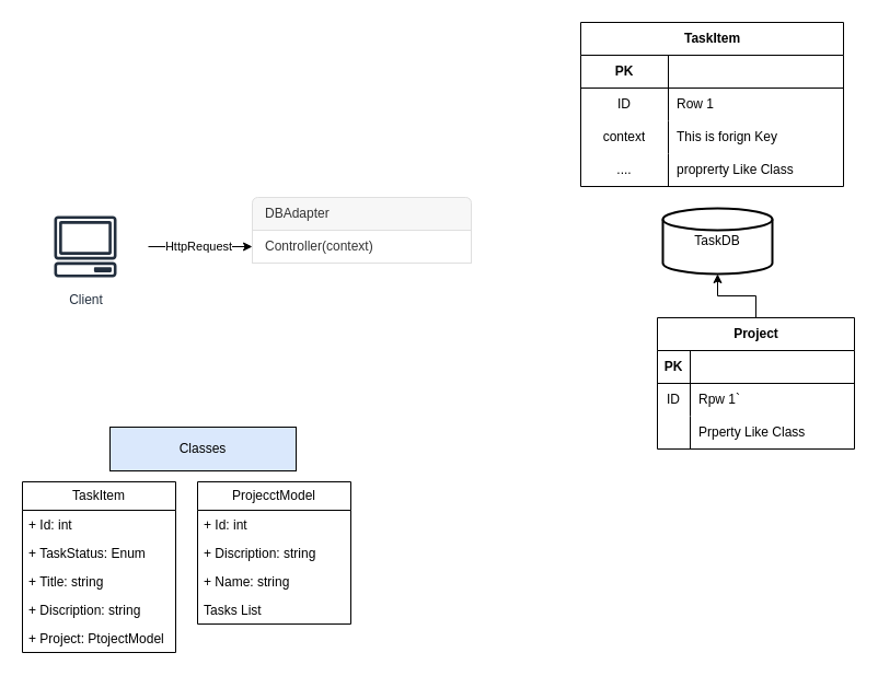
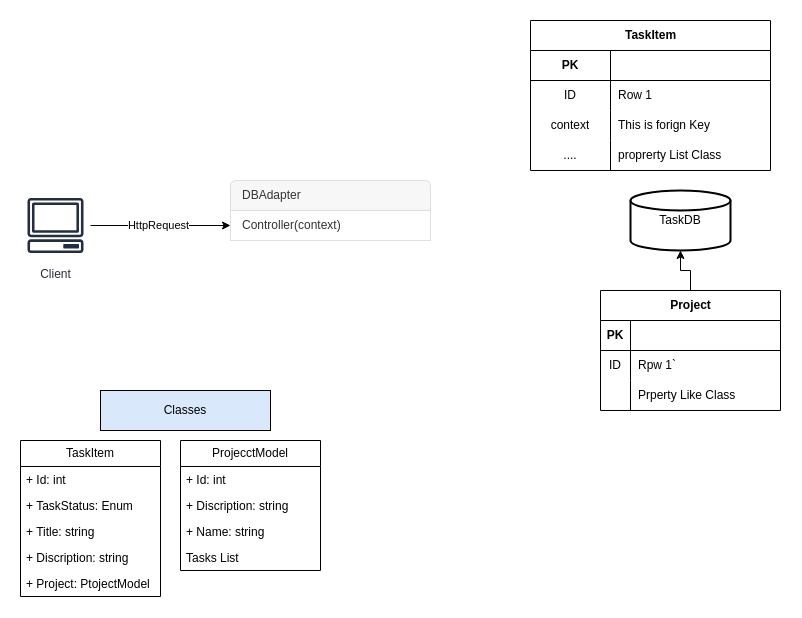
- <mxCell id="15" value="proprerty Like Class" style="shape=partialRectangle;connectable=0;fillColor=none;top=0;left=0;bottom=0;right=0;align=left;spacingLeft=6;overflow=hidden;whiteSpace=wrap;html=1;" vertex="1" parent="13"><mxGeometry x="80" width="160" height="30" as="geometry"><mxRectangle width="160" height="30" as="alternateBounds" /></mxGeometry></mxCell>
+ <mxCell id="15" value="proprerty List Class" style="shape=partialRectangle;connectable=0;fillColor=none;top=0;left=0;bottom=0;right=0;align=left;spacingLeft=6;overflow=hidden;whiteSpace=wrap;html=1;" vertex="1" parent="13"><mxGeometry x="80" width="160" height="30" as="geometry"><mxRectangle width="160" height="30" as="alternateBounds" /></mxGeometry></mxCell>
- <mxCell id="2" value="TaskDB" style="strokeWidth=2;html=1;shape=mxgraph.flowchart.database;whiteSpace=wrap;" vertex="1" parent="1"><mxGeometry x="605" y="190" width="100" height="60" as="geometry" /></mxCell>
+ <mxCell id="2" value="TaskDB" style="strokeWidth=2;html=1;shape=mxgraph.flowchart.database;whiteSpace=wrap;" vertex="1" parent="1"><mxGeometry x="630" y="190" width="100" height="60" as="geometry" /></mxCell>
- <mxCell id="22" value="Client" style="sketch=0;outlineConnect=0;fontColor=#232F3E;gradientColor=none;strokeColor=#232F3E;fillColor=#ffffff;dashed=0;verticalLabelPosition=bottom;verticalAlign=top;align=center;html=1;fontSize=12;fontStyle=0;aspect=fixed;shape=mxgraph.aws4.resourceIcon;resIcon=mxgraph.aws4.client;" vertex="1" parent="1"><mxGeometry x="20" y="190" width="115" height="70" as="geometry" /></mxCell>
+ <mxCell id="22" value="Client" style="sketch=0;outlineConnect=0;fontColor=#232F3E;gradientColor=none;strokeColor=#232F3E;fillColor=#ffffff;dashed=0;verticalLabelPosition=bottom;verticalAlign=top;align=center;html=1;fontSize=12;fontStyle=0;aspect=fixed;shape=mxgraph.aws4.resourceIcon;resIcon=mxgraph.aws4.client;" vertex="1" parent="1"><mxGeometry x="20" y="190" width="70" height="70" as="geometry" /></mxCell>
